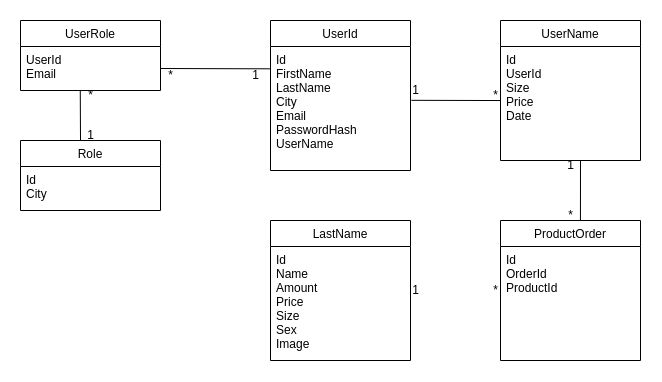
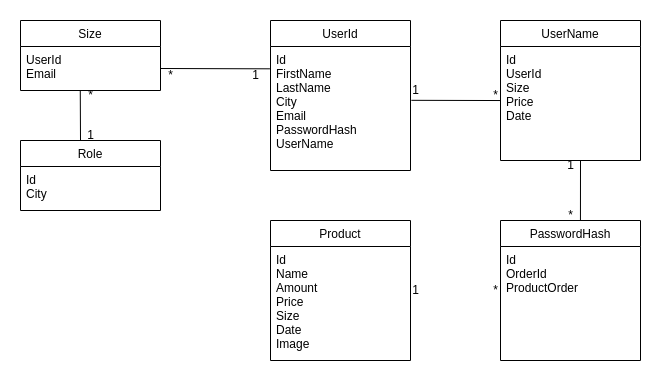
- <mxCell id="4" value="UserRole" style="swimlane;fontStyle=0;childLayout=stackLayout;horizontal=1;startSize=26;fillColor=none;horizontalStack=0;resizeParent=1;resizeParentMax=0;resizeLast=0;collapsible=1;marginBottom=0;" vertex="1" parent="1"><mxGeometry x="20" y="20" width="140" height="70" as="geometry" /></mxCell>
+ <mxCell id="4" value="Size" style="swimlane;fontStyle=0;childLayout=stackLayout;horizontal=1;startSize=26;fillColor=none;horizontalStack=0;resizeParent=1;resizeParentMax=0;resizeLast=0;collapsible=1;marginBottom=0;" vertex="1" parent="1"><mxGeometry x="20" y="20" width="140" height="70" as="geometry" /></mxCell>
- <mxCell id="10" value="LastName" style="swimlane;fontStyle=0;childLayout=stackLayout;horizontal=1;startSize=26;fillColor=none;horizontalStack=0;resizeParent=1;resizeParentMax=0;resizeLast=0;collapsible=1;marginBottom=0;" vertex="1" parent="1"><mxGeometry x="270" y="220" width="140" height="140" as="geometry" /></mxCell>
+ <mxCell id="10" value="Product" style="swimlane;fontStyle=0;childLayout=stackLayout;horizontal=1;startSize=26;fillColor=none;horizontalStack=0;resizeParent=1;resizeParentMax=0;resizeLast=0;collapsible=1;marginBottom=0;" vertex="1" parent="1"><mxGeometry x="270" y="220" width="140" height="140" as="geometry" /></mxCell>
- <mxCell id="14" value="ProductOrder" style="swimlane;fontStyle=0;childLayout=stackLayout;horizontal=1;startSize=26;fillColor=none;horizontalStack=0;resizeParent=1;resizeParentMax=0;resizeLast=0;collapsible=1;marginBottom=0;" vertex="1" parent="1"><mxGeometry x="500" y="220" width="140" height="140" as="geometry" /></mxCell>
+ <mxCell id="14" value="PasswordHash" style="swimlane;fontStyle=0;childLayout=stackLayout;horizontal=1;startSize=26;fillColor=none;horizontalStack=0;resizeParent=1;resizeParentMax=0;resizeLast=0;collapsible=1;marginBottom=0;" vertex="1" parent="1"><mxGeometry x="500" y="220" width="140" height="140" as="geometry" /></mxCell>
- <mxCell id="11" value="Id&#10;Name&#10;Amount&#10;Price&#10;Size&#10;Sex&#10;Image" style="text;strokeColor=none;fillColor=none;align=left;verticalAlign=top;spacingLeft=4;spacingRight=4;overflow=hidden;rotatable=0;points=[[0,0.5],[1,0.5]];portConstraint=eastwest;" vertex="1" parent="10"><mxGeometry y="26" width="140" height="114" as="geometry" /></mxCell>
+ <mxCell id="11" value="Id&#10;Name&#10;Amount&#10;Price&#10;Size&#10;Date&#10;Image" style="text;strokeColor=none;fillColor=none;align=left;verticalAlign=top;spacingLeft=4;spacingRight=4;overflow=hidden;rotatable=0;points=[[0,0.5],[1,0.5]];portConstraint=eastwest;" vertex="1" parent="10"><mxGeometry y="26" width="140" height="114" as="geometry" /></mxCell>
- <mxCell id="15" value="Id&#10;OrderId&#10;ProductId&#10;&#10;" style="text;strokeColor=none;fillColor=none;align=left;verticalAlign=top;spacingLeft=4;spacingRight=4;overflow=hidden;rotatable=0;points=[[0,0.5],[1,0.5]];portConstraint=eastwest;" vertex="1" parent="14"><mxGeometry y="26" width="140" height="114" as="geometry" /></mxCell>
+ <mxCell id="15" value="Id&#10;OrderId&#10;ProductOrder&#10;&#10;" style="text;strokeColor=none;fillColor=none;align=left;verticalAlign=top;spacingLeft=4;spacingRight=4;overflow=hidden;rotatable=0;points=[[0,0.5],[1,0.5]];portConstraint=eastwest;" vertex="1" parent="14"><mxGeometry y="26" width="140" height="114" as="geometry" /></mxCell>
